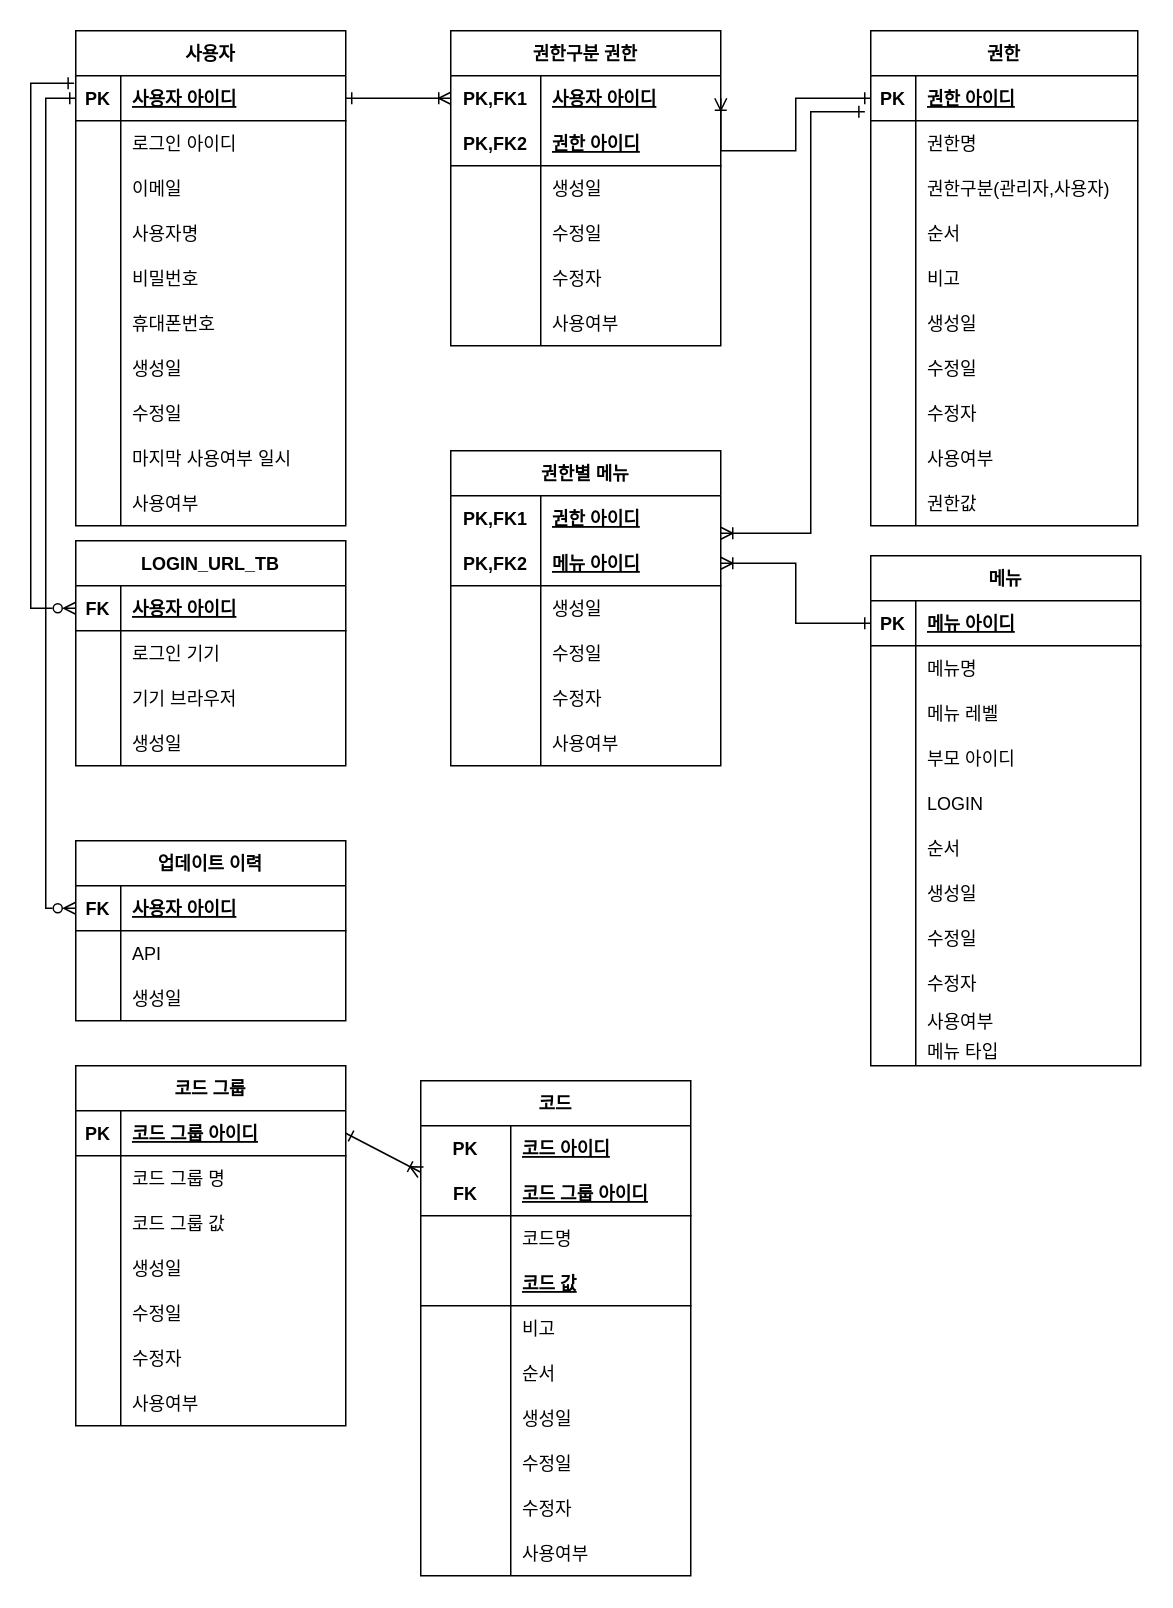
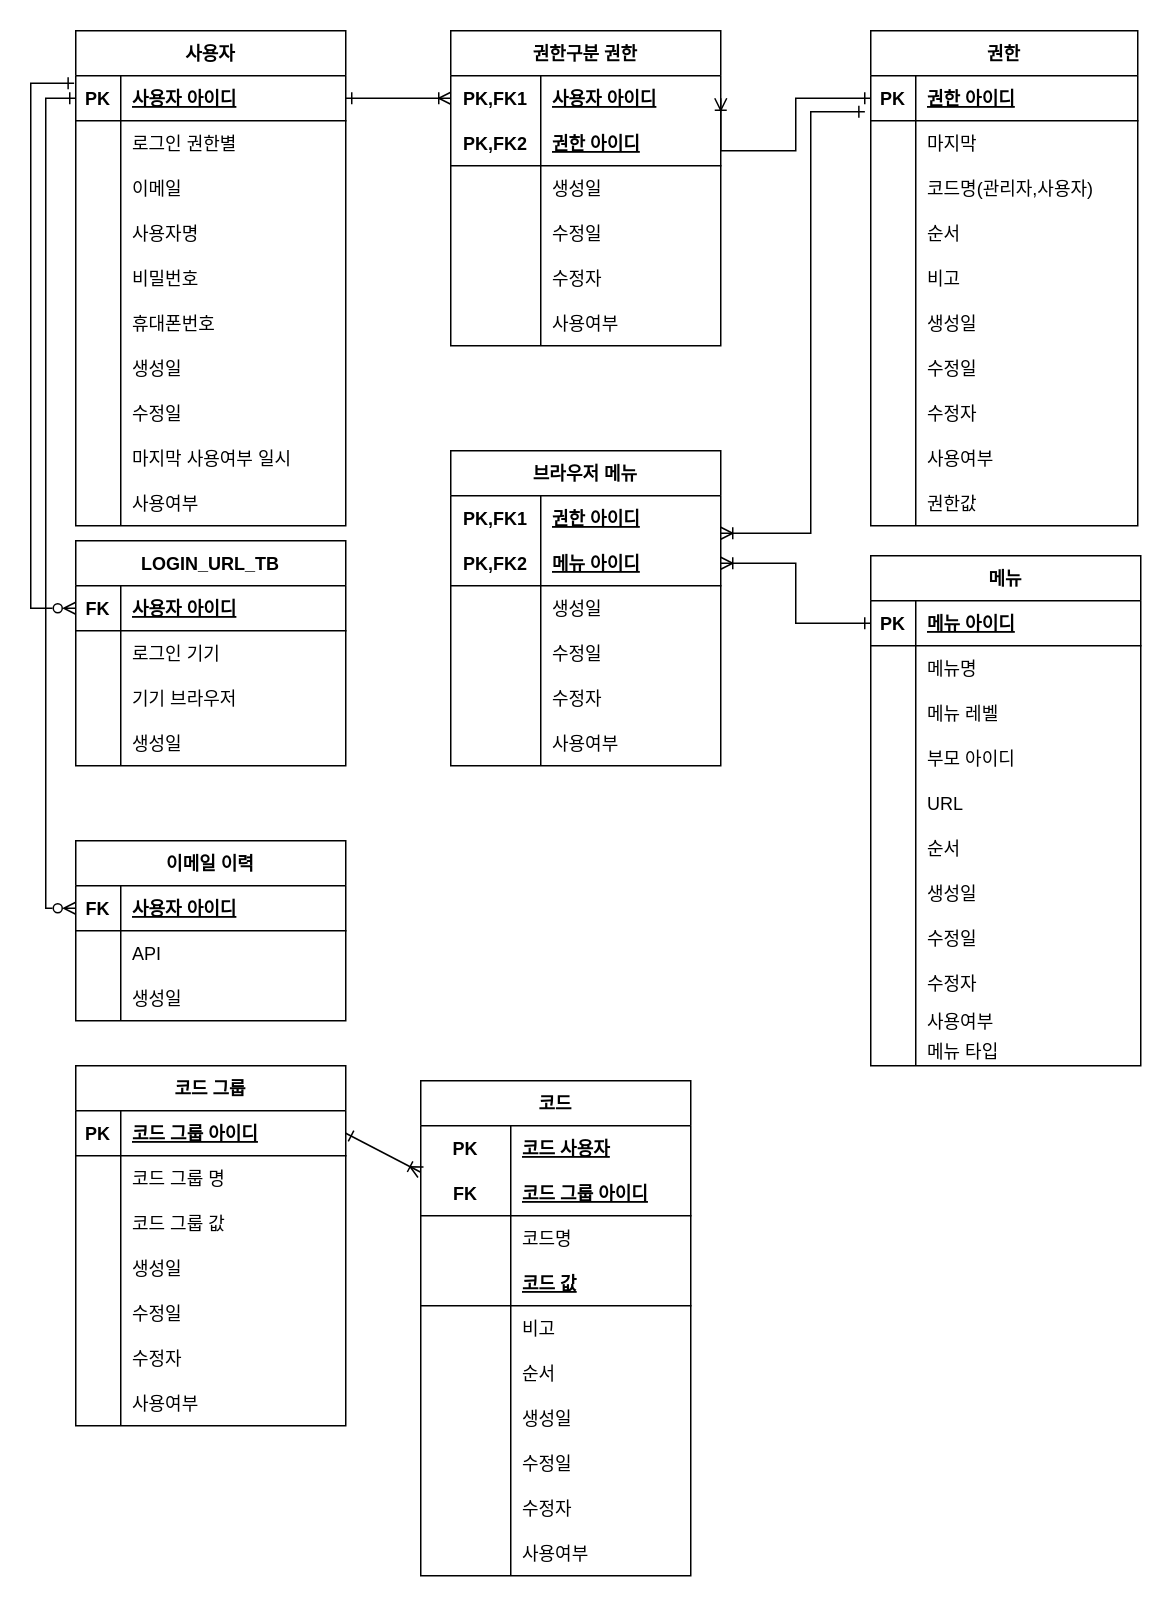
- <mxCell id="8" value="로그인 아이디" style="shape=partialRectangle;connectable=0;fillColor=none;top=0;left=0;bottom=0;right=0;align=left;spacingLeft=6;overflow=hidden;" parent="6" vertex="1"><mxGeometry x="30" width="150" height="30" as="geometry"><mxRectangle width="150" height="30" as="alternateBounds" /></mxGeometry></mxCell>
+ <mxCell id="8" value="로그인 권한별" style="shape=partialRectangle;connectable=0;fillColor=none;top=0;left=0;bottom=0;right=0;align=left;spacingLeft=6;overflow=hidden;" parent="6" vertex="1"><mxGeometry x="30" width="150" height="30" as="geometry"><mxRectangle width="150" height="30" as="alternateBounds" /></mxGeometry></mxCell>
- <mxCell id="60" value="권한명" style="shape=partialRectangle;connectable=0;fillColor=none;top=0;left=0;bottom=0;right=0;align=left;spacingLeft=6;overflow=hidden;" parent="58" vertex="1"><mxGeometry x="30" width="148" height="30" as="geometry"><mxRectangle width="148" height="30" as="alternateBounds" /></mxGeometry></mxCell>
+ <mxCell id="60" value="마지막" style="shape=partialRectangle;connectable=0;fillColor=none;top=0;left=0;bottom=0;right=0;align=left;spacingLeft=6;overflow=hidden;" parent="58" vertex="1"><mxGeometry x="30" width="148" height="30" as="geometry"><mxRectangle width="148" height="30" as="alternateBounds" /></mxGeometry></mxCell>
- <mxCell id="63" value="권한구분(관리자,사용자)" style="shape=partialRectangle;connectable=0;fillColor=none;top=0;left=0;bottom=0;right=0;align=left;spacingLeft=6;overflow=hidden;" parent="61" vertex="1"><mxGeometry x="30" width="148" height="30" as="geometry"><mxRectangle width="148" height="30" as="alternateBounds" /></mxGeometry></mxCell>
+ <mxCell id="63" value="코드명(관리자,사용자)" style="shape=partialRectangle;connectable=0;fillColor=none;top=0;left=0;bottom=0;right=0;align=left;spacingLeft=6;overflow=hidden;" parent="61" vertex="1"><mxGeometry x="30" width="148" height="30" as="geometry"><mxRectangle width="148" height="30" as="alternateBounds" /></mxGeometry></mxCell>
- <mxCell id="86" value="권한별 메뉴" style="shape=table;startSize=30;container=1;collapsible=1;childLayout=tableLayout;fixedRows=1;rowLines=0;fontStyle=1;align=center;resizeLast=1;" parent="1" vertex="1"><mxGeometry x="300" y="300" width="180" height="210" as="geometry" /></mxCell>
+ <mxCell id="86" value="브라우저 메뉴" style="shape=table;startSize=30;container=1;collapsible=1;childLayout=tableLayout;fixedRows=1;rowLines=0;fontStyle=1;align=center;resizeLast=1;" parent="1" vertex="1"><mxGeometry x="300" y="300" width="180" height="210" as="geometry" /></mxCell>
- <mxCell id="121" value="LOGIN" style="shape=partialRectangle;connectable=0;fillColor=none;top=0;left=0;bottom=0;right=0;align=left;spacingLeft=6;overflow=hidden;" parent="119" vertex="1"><mxGeometry x="30" width="150" height="30" as="geometry"><mxRectangle width="150" height="30" as="alternateBounds" /></mxGeometry></mxCell>
+ <mxCell id="121" value="URL" style="shape=partialRectangle;connectable=0;fillColor=none;top=0;left=0;bottom=0;right=0;align=left;spacingLeft=6;overflow=hidden;" parent="119" vertex="1"><mxGeometry x="30" width="150" height="30" as="geometry"><mxRectangle width="150" height="30" as="alternateBounds" /></mxGeometry></mxCell>
- <mxCell id="154" value="업데이트 이력" style="shape=table;startSize=30;container=1;collapsible=1;childLayout=tableLayout;fixedRows=1;rowLines=0;fontStyle=1;align=center;resizeLast=1;" parent="1" vertex="1"><mxGeometry x="50" y="560" width="180" height="120" as="geometry" /></mxCell>
+ <mxCell id="154" value="이메일 이력" style="shape=table;startSize=30;container=1;collapsible=1;childLayout=tableLayout;fixedRows=1;rowLines=0;fontStyle=1;align=center;resizeLast=1;" parent="1" vertex="1"><mxGeometry x="50" y="560" width="180" height="120" as="geometry" /></mxCell>
- <mxCell id="191" value="코드 아이디" style="shape=partialRectangle;connectable=0;fillColor=none;top=0;left=0;bottom=0;right=0;align=left;spacingLeft=6;fontStyle=5;overflow=hidden;" parent="189" vertex="1"><mxGeometry x="60" width="120" height="30" as="geometry"><mxRectangle width="120" height="30" as="alternateBounds" /></mxGeometry></mxCell>
+ <mxCell id="191" value="코드 사용자" style="shape=partialRectangle;connectable=0;fillColor=none;top=0;left=0;bottom=0;right=0;align=left;spacingLeft=6;fontStyle=5;overflow=hidden;" parent="189" vertex="1"><mxGeometry x="60" width="120" height="30" as="geometry"><mxRectangle width="120" height="30" as="alternateBounds" /></mxGeometry></mxCell>
